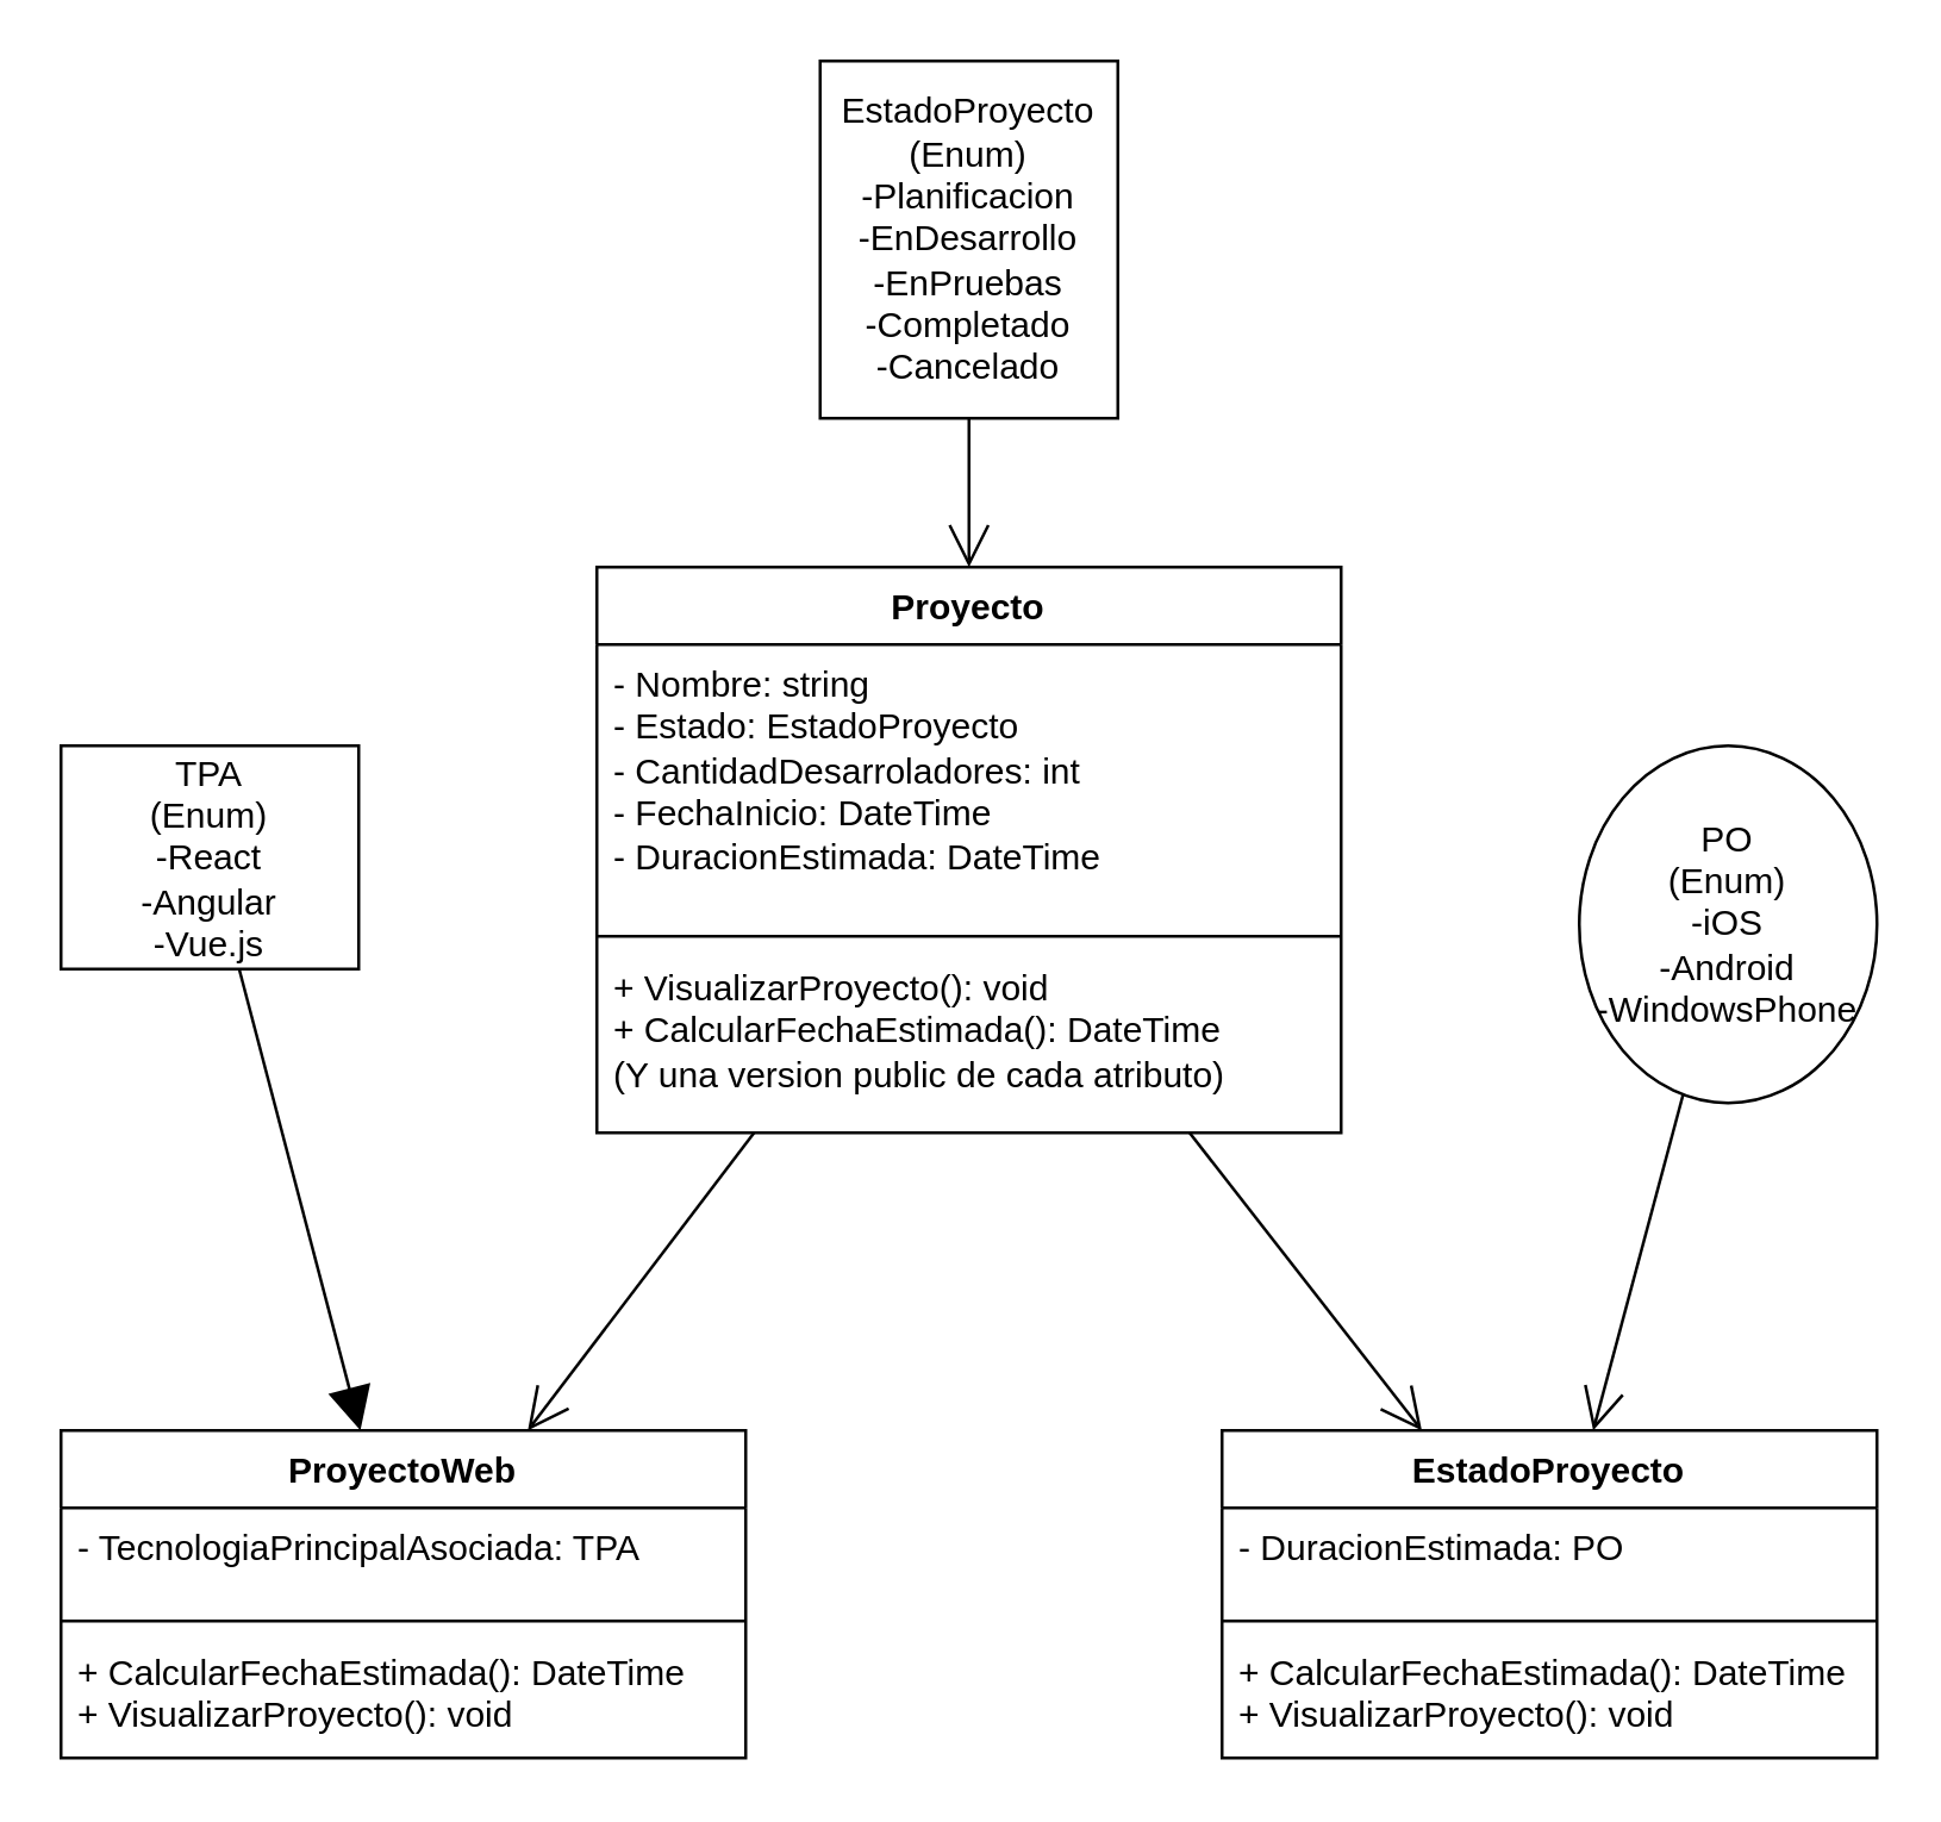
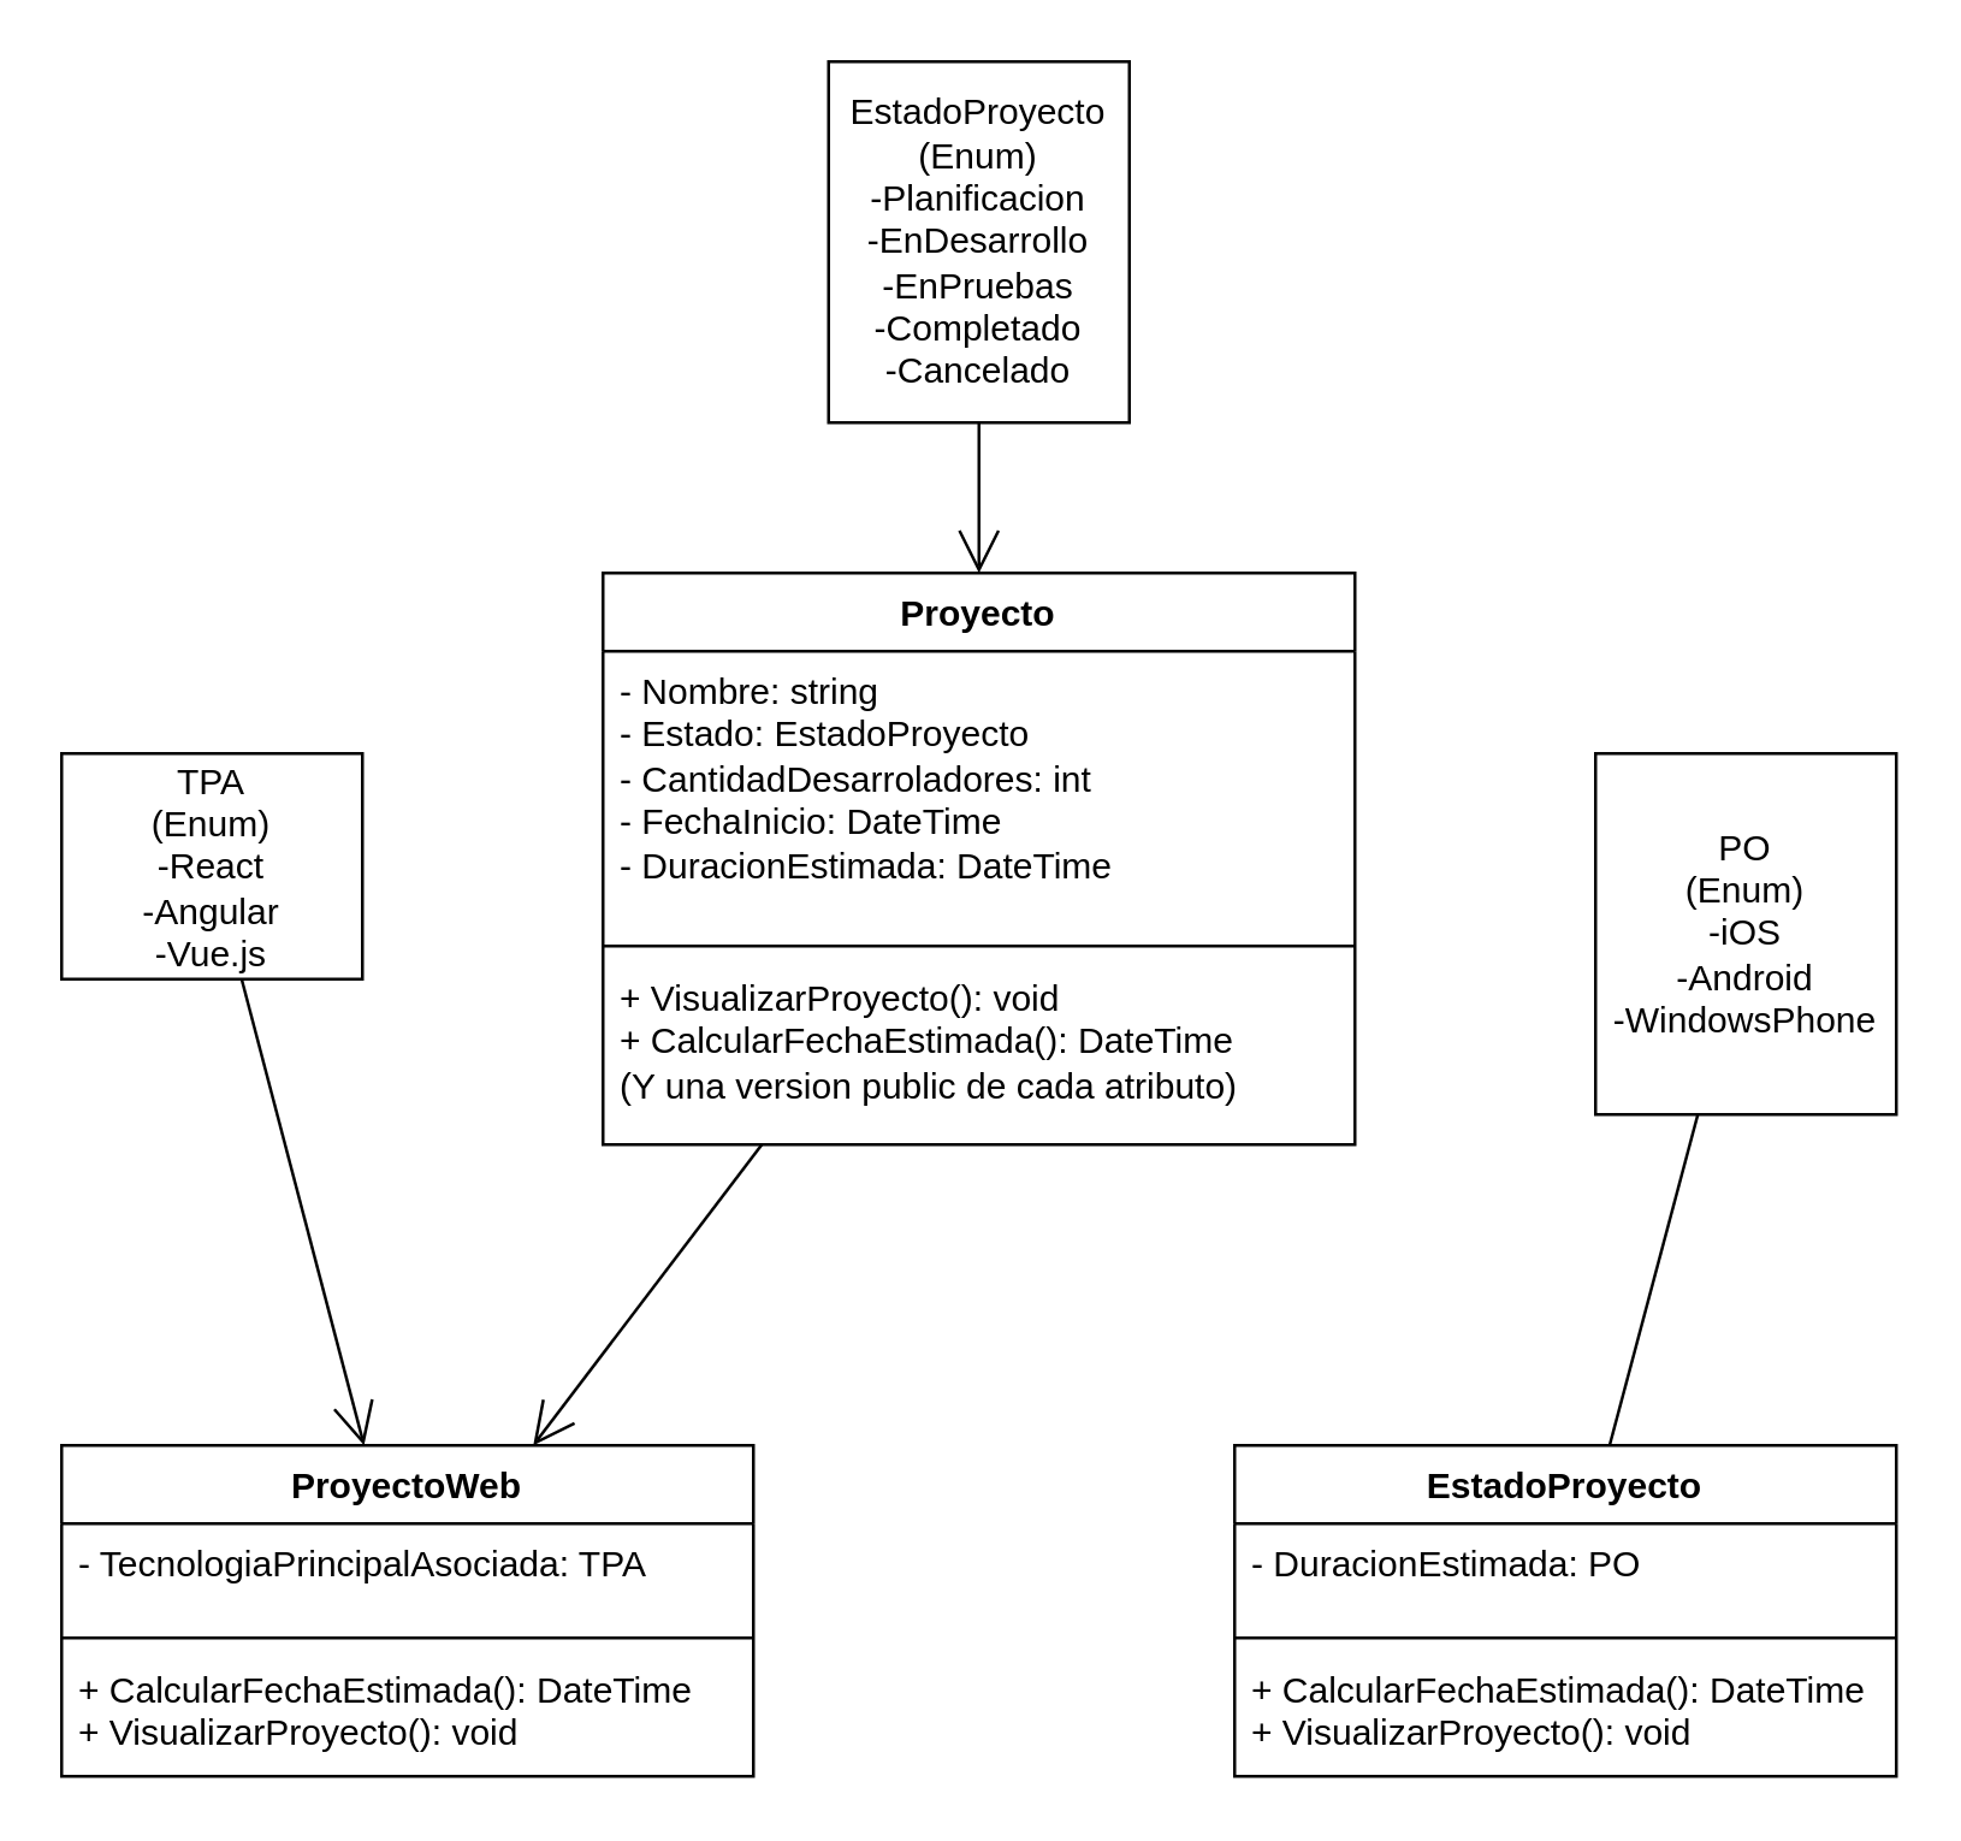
- <mxCell id="12" value="PO&lt;div&gt;(Enum)&lt;/div&gt;&lt;div&gt;-iOS&lt;/div&gt;&lt;div&gt;-Android&lt;/div&gt;&lt;div&gt;-WindowsPhone&lt;/div&gt;" style="ellipse;html=1;whiteSpace=wrap;" vertex="1" parent="1"><mxGeometry x="530" y="250" width="100" height="120" as="geometry" /></mxCell>
+ <mxCell id="12" value="PO&lt;div&gt;(Enum)&lt;/div&gt;&lt;div&gt;-iOS&lt;/div&gt;&lt;div&gt;-Android&lt;/div&gt;&lt;div&gt;-WindowsPhone&lt;/div&gt;" style="html=1;whiteSpace=wrap;" vertex="1" parent="1"><mxGeometry x="530" y="250" width="100" height="120" as="geometry" /></mxCell>
- <mxCell id="17" value="" style="endArrow=open;endFill=1;endSize=12;html=1;rounded=0;" edge="1" parent="1" source="13" target="7"><mxGeometry width="160" relative="1" as="geometry"><mxPoint x="240" y="410" as="sourcePoint" /><mxPoint x="400" y="410" as="targetPoint" /></mxGeometry></mxCell>
- <mxCell id="20" value="" style="endArrow=block;endFill=1;endSize=12;html=1;rounded=0;" edge="1" parent="1" source="11" target="2"><mxGeometry width="160" relative="1" as="geometry"><mxPoint x="240" y="340" as="sourcePoint" /><mxPoint x="400" y="340" as="targetPoint" /></mxGeometry></mxCell>
+ <mxCell id="20" value="" style="endArrow=open;endFill=1;endSize=12;html=1;rounded=0;" edge="1" parent="1" source="11" target="2"><mxGeometry width="160" relative="1" as="geometry"><mxPoint x="240" y="340" as="sourcePoint" /><mxPoint x="400" y="340" as="targetPoint" /></mxGeometry></mxCell>
- <mxCell id="19" value="" style="endArrow=open;endFill=1;endSize=12;html=1;rounded=0;" edge="1" parent="1" source="12" target="7"><mxGeometry width="160" relative="1" as="geometry"><mxPoint x="240" y="340" as="sourcePoint" /><mxPoint x="400" y="340" as="targetPoint" /></mxGeometry></mxCell>
+ <mxCell id="19" value="" style="endArrow=none;endFill=1;endSize=12;html=1;rounded=0;" edge="1" parent="1" source="12" target="7"><mxGeometry width="160" relative="1" as="geometry"><mxPoint x="240" y="340" as="sourcePoint" /><mxPoint x="400" y="340" as="targetPoint" /></mxGeometry></mxCell>
